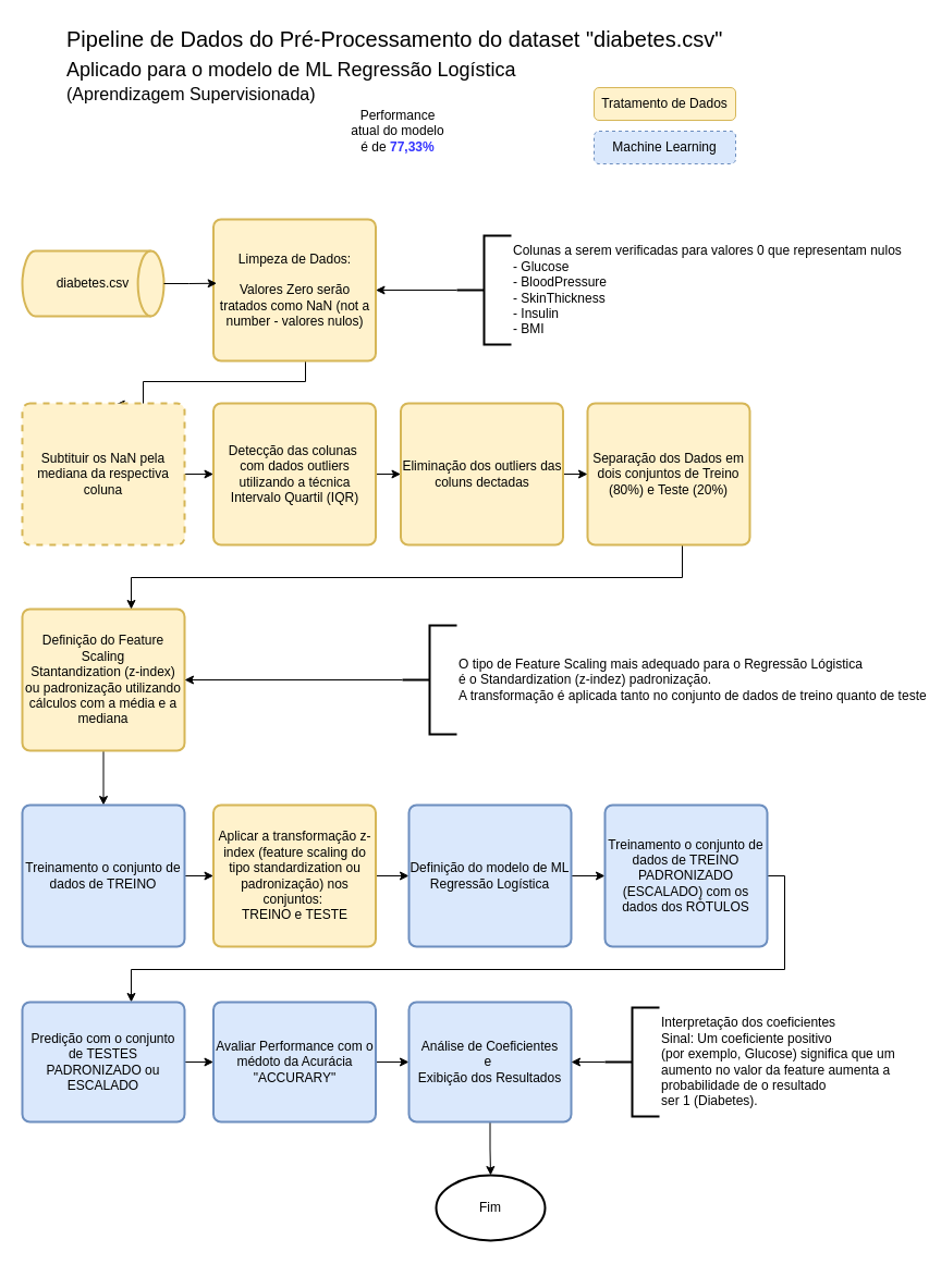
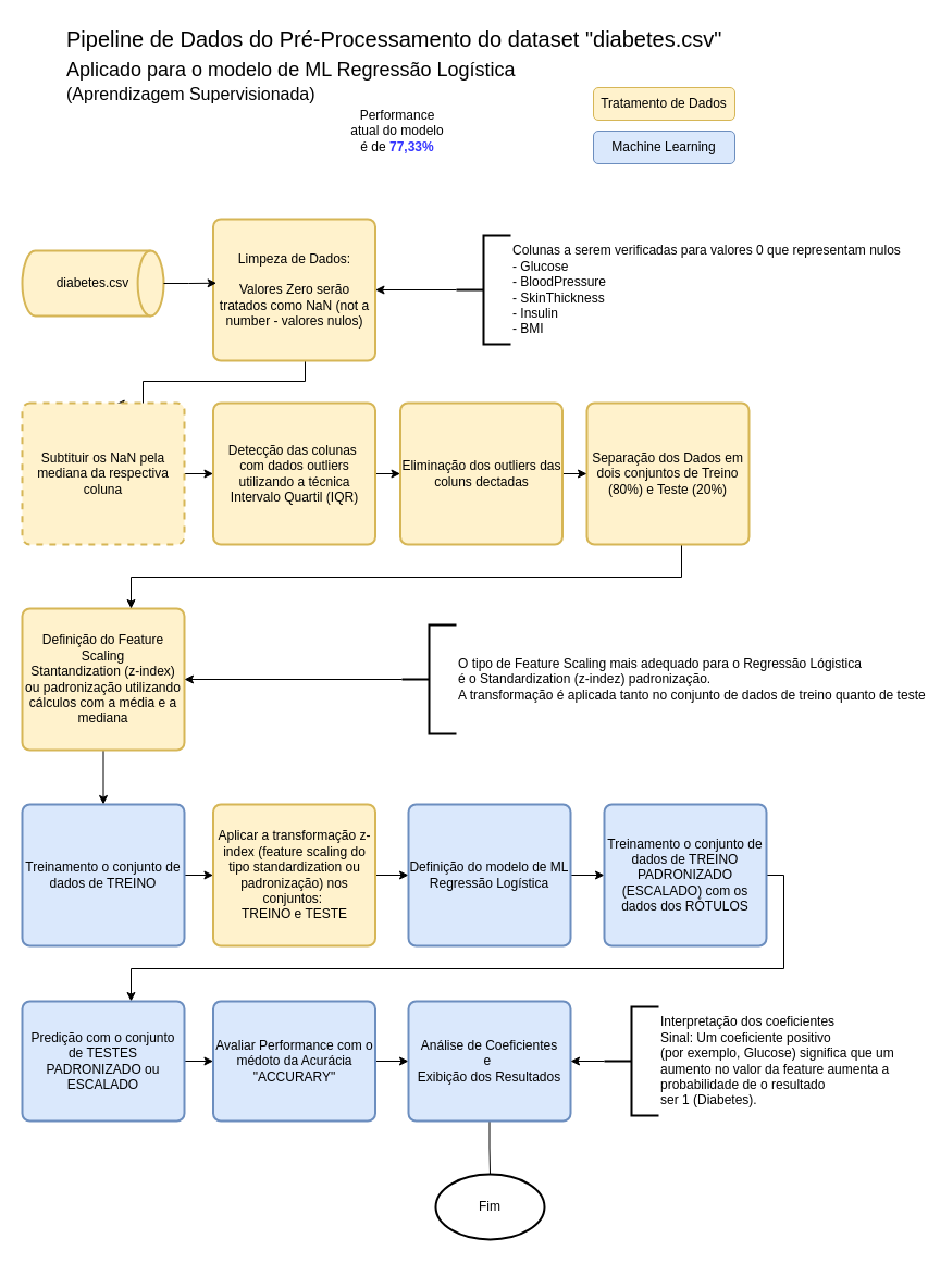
- <mxCell id="36" value="Machine Learning" style="rounded=1;whiteSpace=wrap;html=1;fillColor=#dae8fc;strokeColor=#6c8ebf;dashed=1;" parent="1" vertex="1"><mxGeometry x="545" y="120" width="130" height="30" as="geometry" /></mxCell>
+ <mxCell id="36" value="Machine Learning" style="rounded=1;whiteSpace=wrap;html=1;fillColor=#dae8fc;strokeColor=#6c8ebf;" parent="1" vertex="1"><mxGeometry x="545" y="120" width="130" height="30" as="geometry" /></mxCell>
- <mxCell id="30" value="" style="edgeStyle=orthogonalEdgeStyle;rounded=0;orthogonalLoop=1;jettySize=auto;html=1;" parent="1" source="31" target="34" edge="1"><mxGeometry relative="1" as="geometry" /></mxCell>
+ <mxCell id="30" value="" style="edgeStyle=orthogonalEdgeStyle;rounded=0;orthogonalLoop=1;jettySize=auto;html=1;endArrow=none;" parent="1" source="31" target="34" edge="1"><mxGeometry relative="1" as="geometry" /></mxCell>
